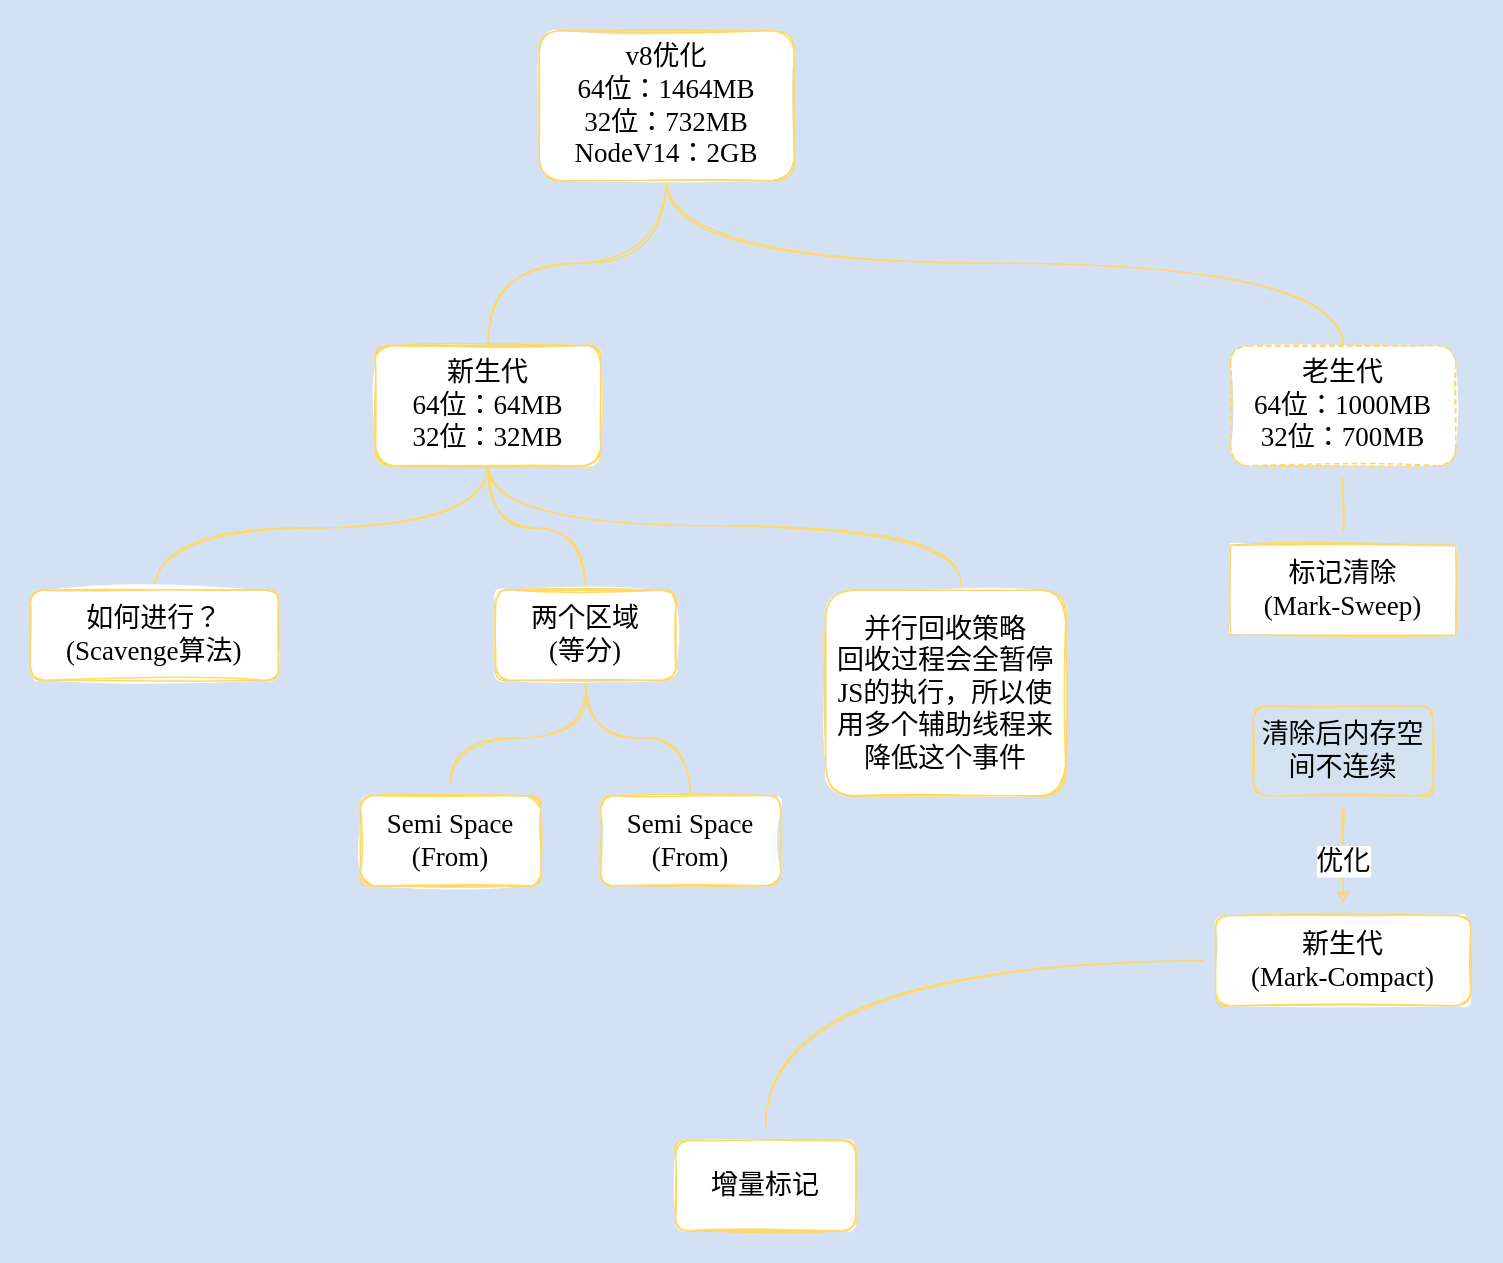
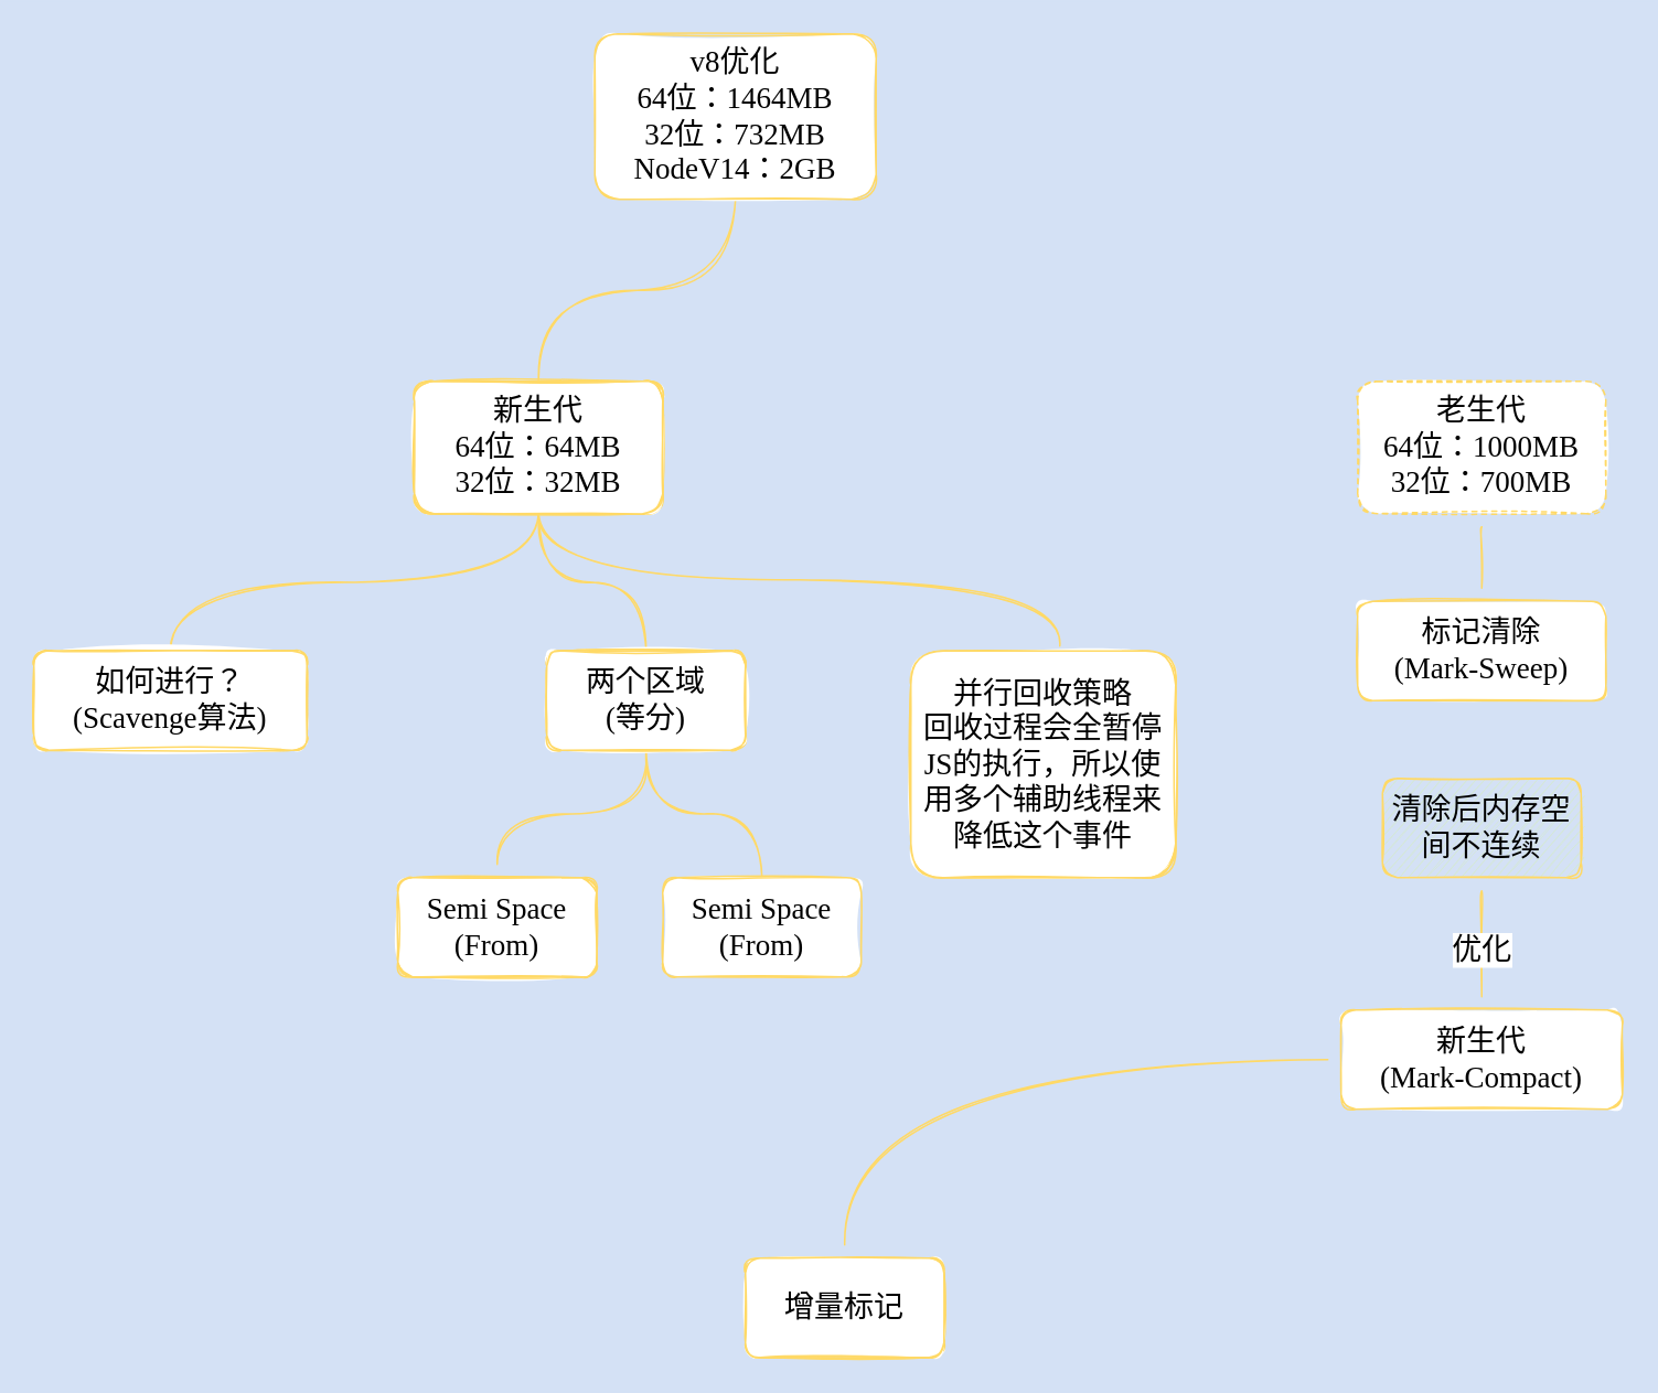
- <mxCell id="3" style="edgeStyle=orthogonalEdgeStyle;hachureGap=4;orthogonalLoop=1;jettySize=auto;html=1;exitX=0.5;exitY=1;exitDx=0;exitDy=0;entryX=0.5;entryY=0;entryDx=0;entryDy=0;fontFamily=Lucida Console;fontSize=18;startArrow=none;startFill=0;endArrow=none;endFill=0;sourcePerimeterSpacing=8;targetPerimeterSpacing=8;rounded=1;sketch=1;elbow=vertical;curved=1;strokeColor=#FFD966;" parent="1" source="4" target="10" edge="1"><mxGeometry relative="1" as="geometry" /></mxCell>
- <mxCell id="18" value="标记清除&lt;br&gt;(Mark-Sweep)" style="whiteSpace=wrap;html=1;fontSize=18;fontFamily=Lucida Console;hachureGap=4;strokeColor=#FFD966;sketch=1;rounded=0;" parent="1" vertex="1"><mxGeometry x="820" y="363" width="150" height="60" as="geometry" /></mxCell>
+ <mxCell id="18" value="标记清除&lt;br&gt;(Mark-Sweep)" style="whiteSpace=wrap;html=1;fontSize=18;fontFamily=Lucida Console;hachureGap=4;strokeColor=#FFD966;rounded=1;sketch=1;" parent="1" vertex="1"><mxGeometry x="820" y="363" width="150" height="60" as="geometry" /></mxCell>
- <mxCell id="19" value="" style="edgeStyle=orthogonalEdgeStyle;hachureGap=4;orthogonalLoop=1;jettySize=auto;html=1;fontFamily=Lucida Console;fontSize=18;startArrow=none;startFill=0;endArrow=classic;endFill=0;sourcePerimeterSpacing=8;targetPerimeterSpacing=8;rounded=1;sketch=1;elbow=vertical;curved=1;strokeColor=#FFD966;" parent="1" source="21" target="23" edge="1"><mxGeometry relative="1" as="geometry" /></mxCell>
+ <mxCell id="19" value="" style="edgeStyle=orthogonalEdgeStyle;hachureGap=4;orthogonalLoop=1;jettySize=auto;html=1;fontFamily=Lucida Console;fontSize=18;startArrow=none;startFill=0;endArrow=none;endFill=0;sourcePerimeterSpacing=8;targetPerimeterSpacing=8;rounded=1;sketch=1;elbow=vertical;curved=1;strokeColor=#FFD966;" parent="1" source="21" target="23" edge="1"><mxGeometry relative="1" as="geometry" /></mxCell>
